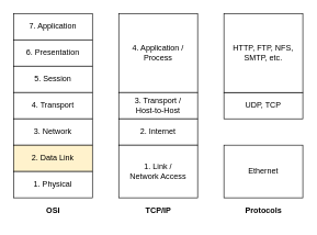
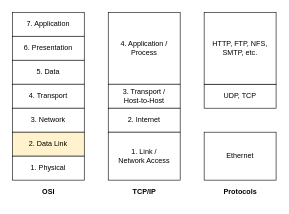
- <mxCell id="4" value="5. Session" style="rounded=0;whiteSpace=wrap;html=1;" vertex="1" parent="1"><mxGeometry x="20" y="100" width="120" height="40" as="geometry" /></mxCell>
+ <mxCell id="4" value="5. Data" style="rounded=0;whiteSpace=wrap;html=1;" vertex="1" parent="1"><mxGeometry x="20" y="100" width="120" height="40" as="geometry" /></mxCell>
